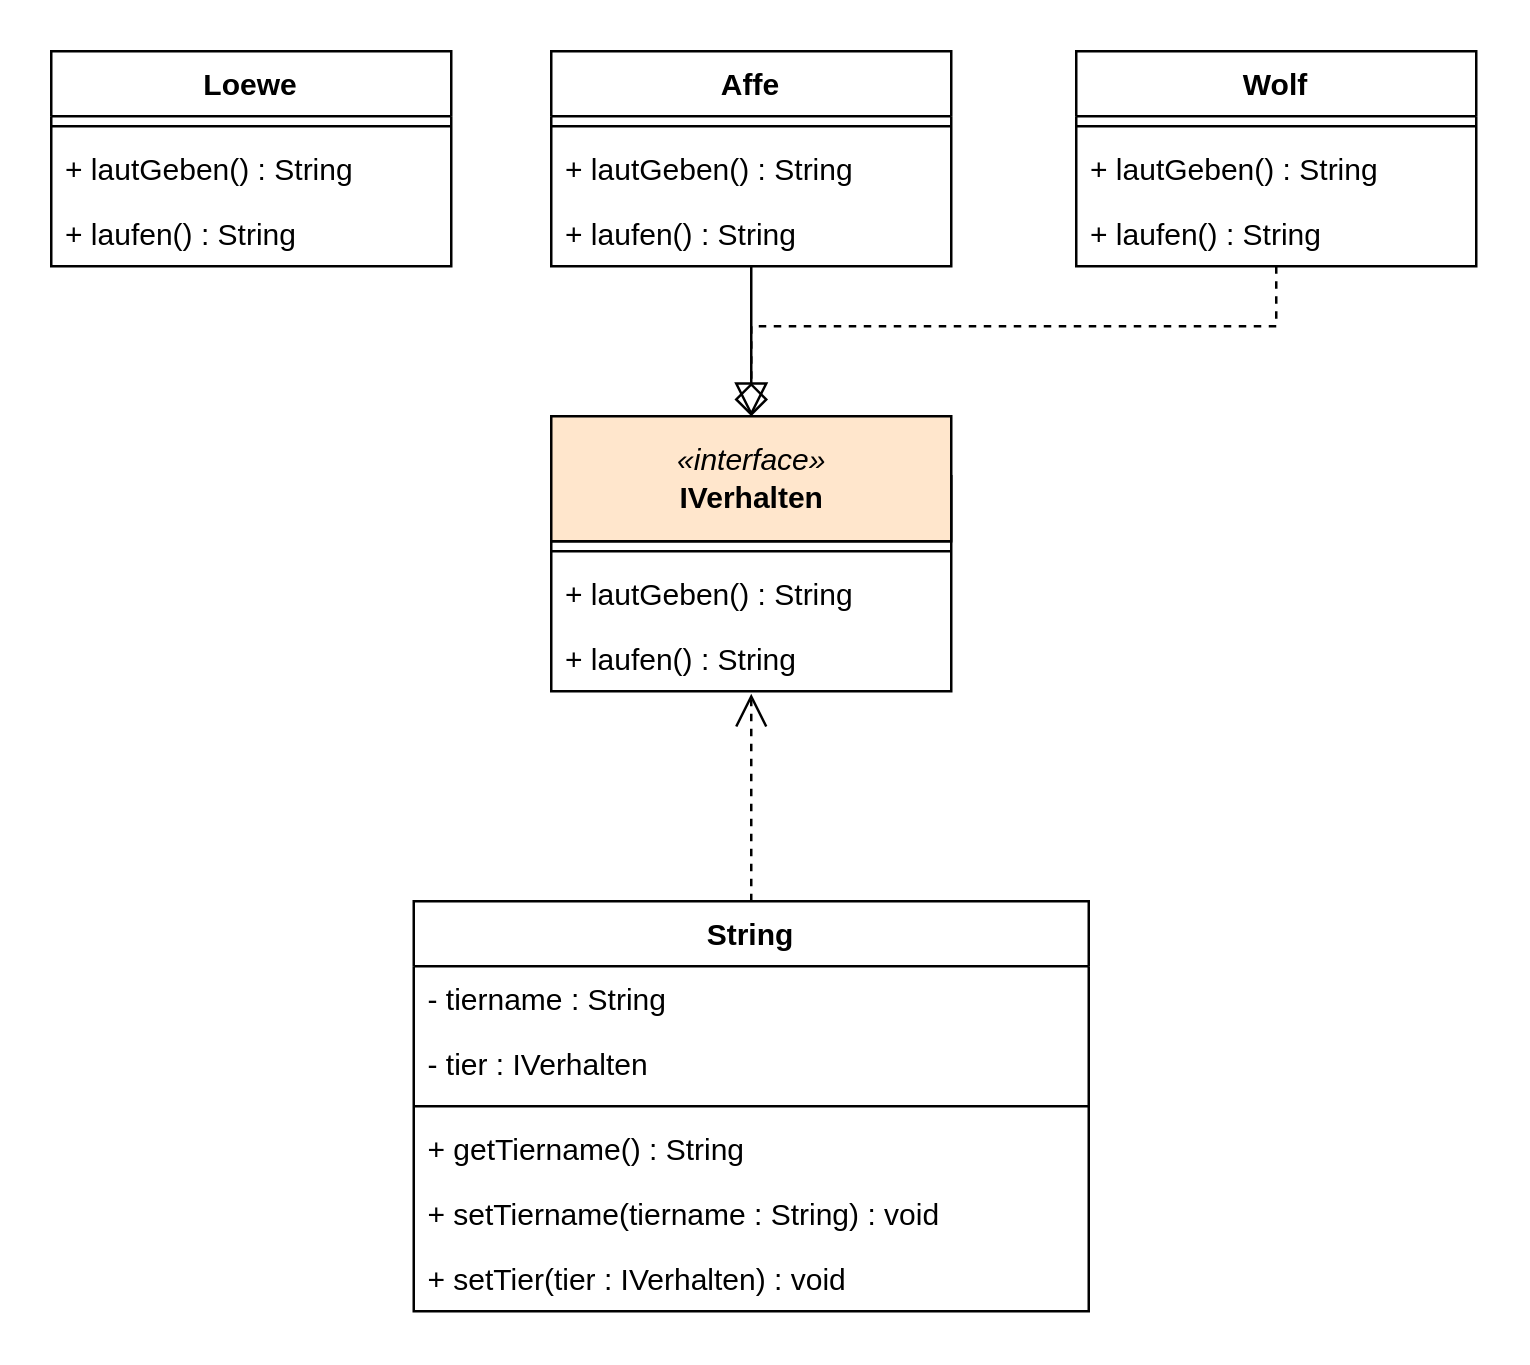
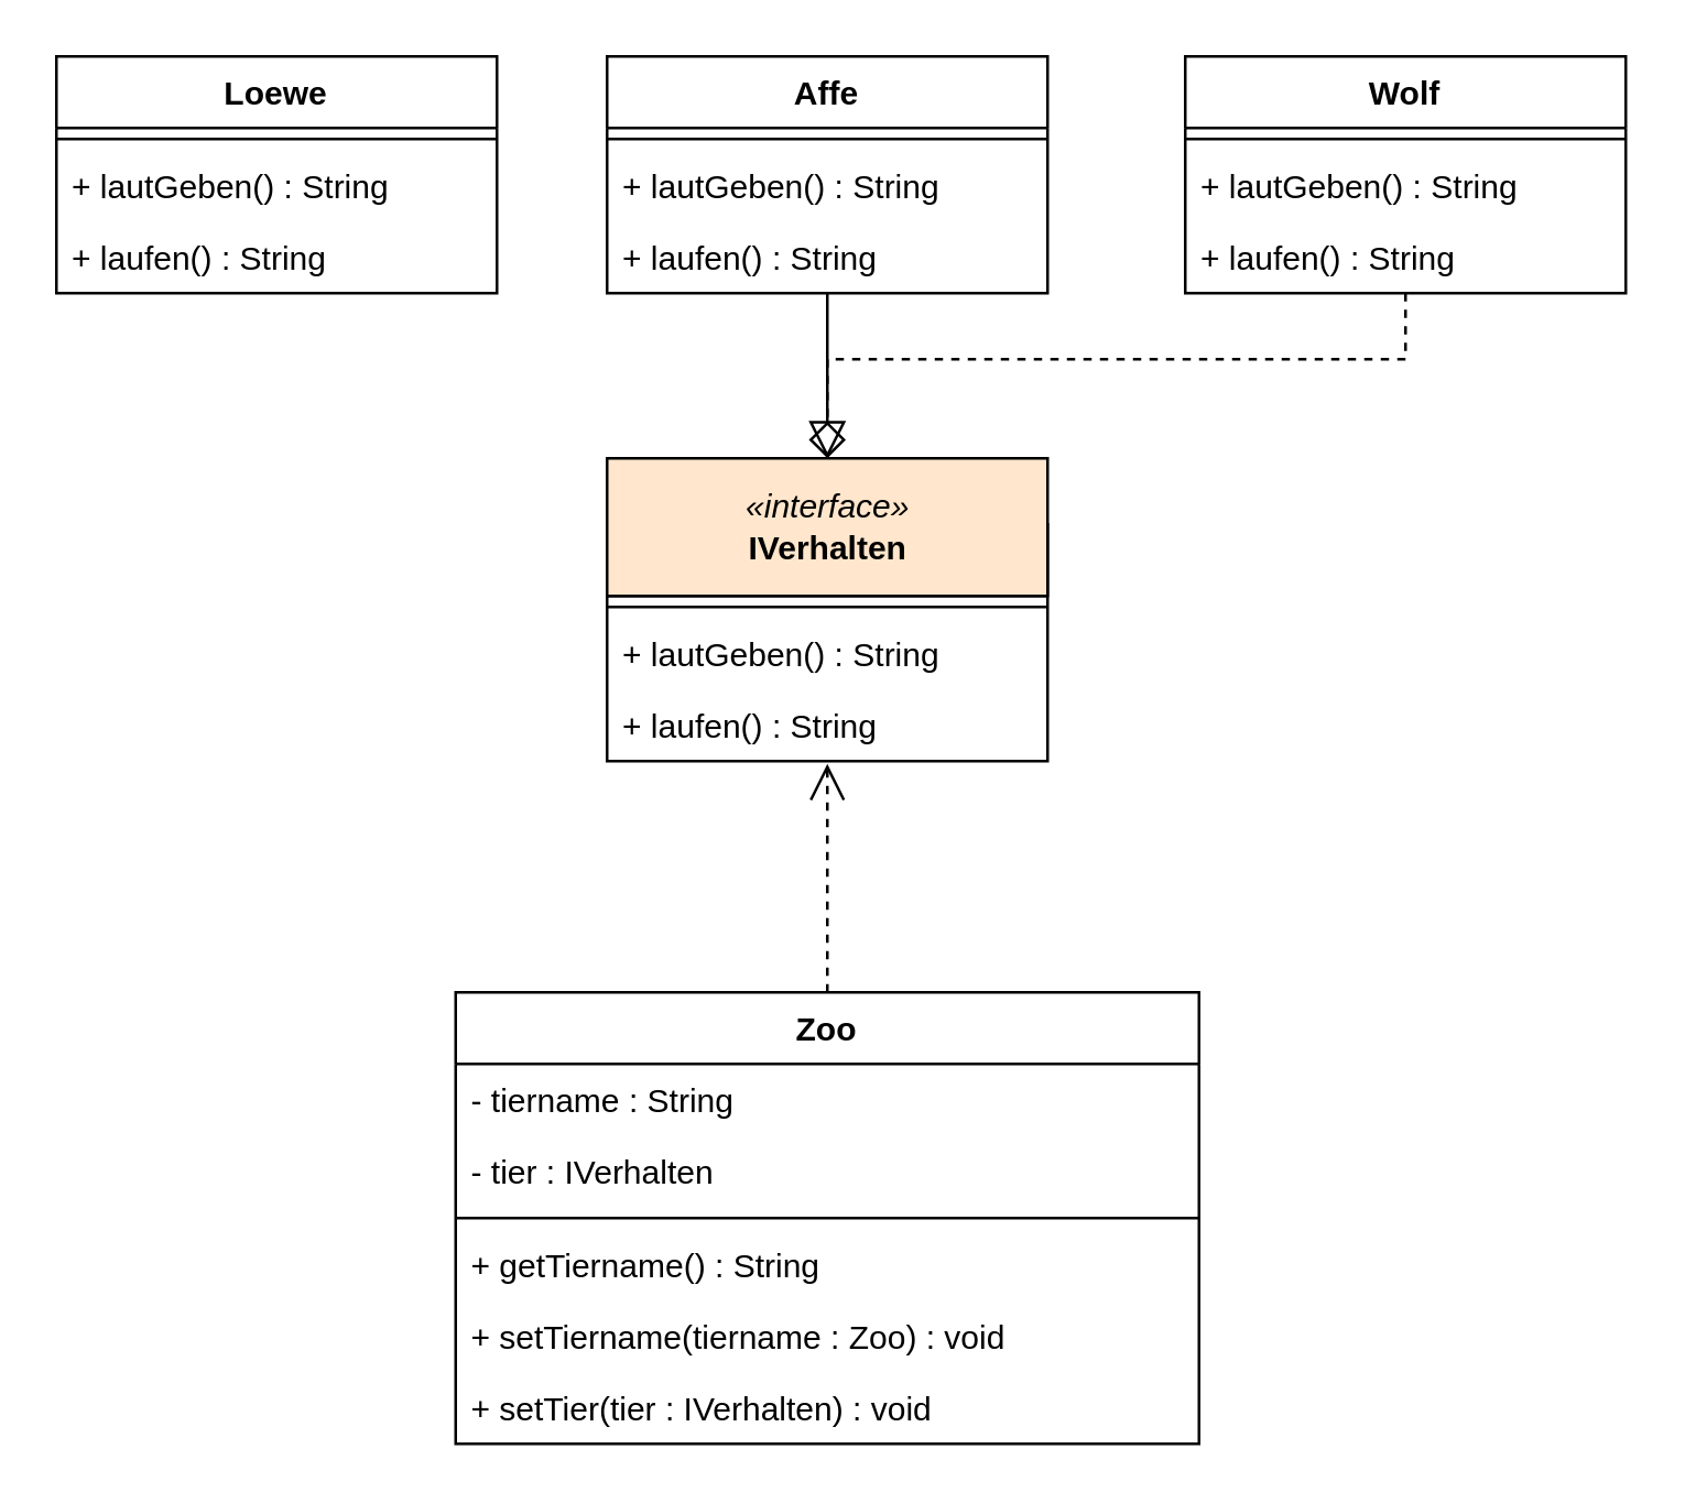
- <mxCell id="22" value="String" style="swimlane;fontStyle=1;align=center;verticalAlign=top;childLayout=stackLayout;horizontal=1;startSize=26;horizontalStack=0;resizeParent=1;resizeParentMax=0;resizeLast=0;collapsible=1;marginBottom=0;" vertex="1" parent="1"><mxGeometry x="165" y="360" width="270" height="164" as="geometry" /></mxCell>
+ <mxCell id="22" value="Zoo" style="swimlane;fontStyle=1;align=center;verticalAlign=top;childLayout=stackLayout;horizontal=1;startSize=26;horizontalStack=0;resizeParent=1;resizeParentMax=0;resizeLast=0;collapsible=1;marginBottom=0;" vertex="1" parent="1"><mxGeometry x="165" y="360" width="270" height="164" as="geometry" /></mxCell>
- <mxCell id="27" value="+ setTiername(tiername : String) : void" style="text;strokeColor=none;fillColor=none;align=left;verticalAlign=top;spacingLeft=4;spacingRight=4;overflow=hidden;rotatable=0;points=[[0,0.5],[1,0.5]];portConstraint=eastwest;" vertex="1" parent="22"><mxGeometry y="112" width="270" height="26" as="geometry" /></mxCell>
+ <mxCell id="27" value="+ setTiername(tiername : Zoo) : void" style="text;strokeColor=none;fillColor=none;align=left;verticalAlign=top;spacingLeft=4;spacingRight=4;overflow=hidden;rotatable=0;points=[[0,0.5],[1,0.5]];portConstraint=eastwest;" vertex="1" parent="22"><mxGeometry y="112" width="270" height="26" as="geometry" /></mxCell>
